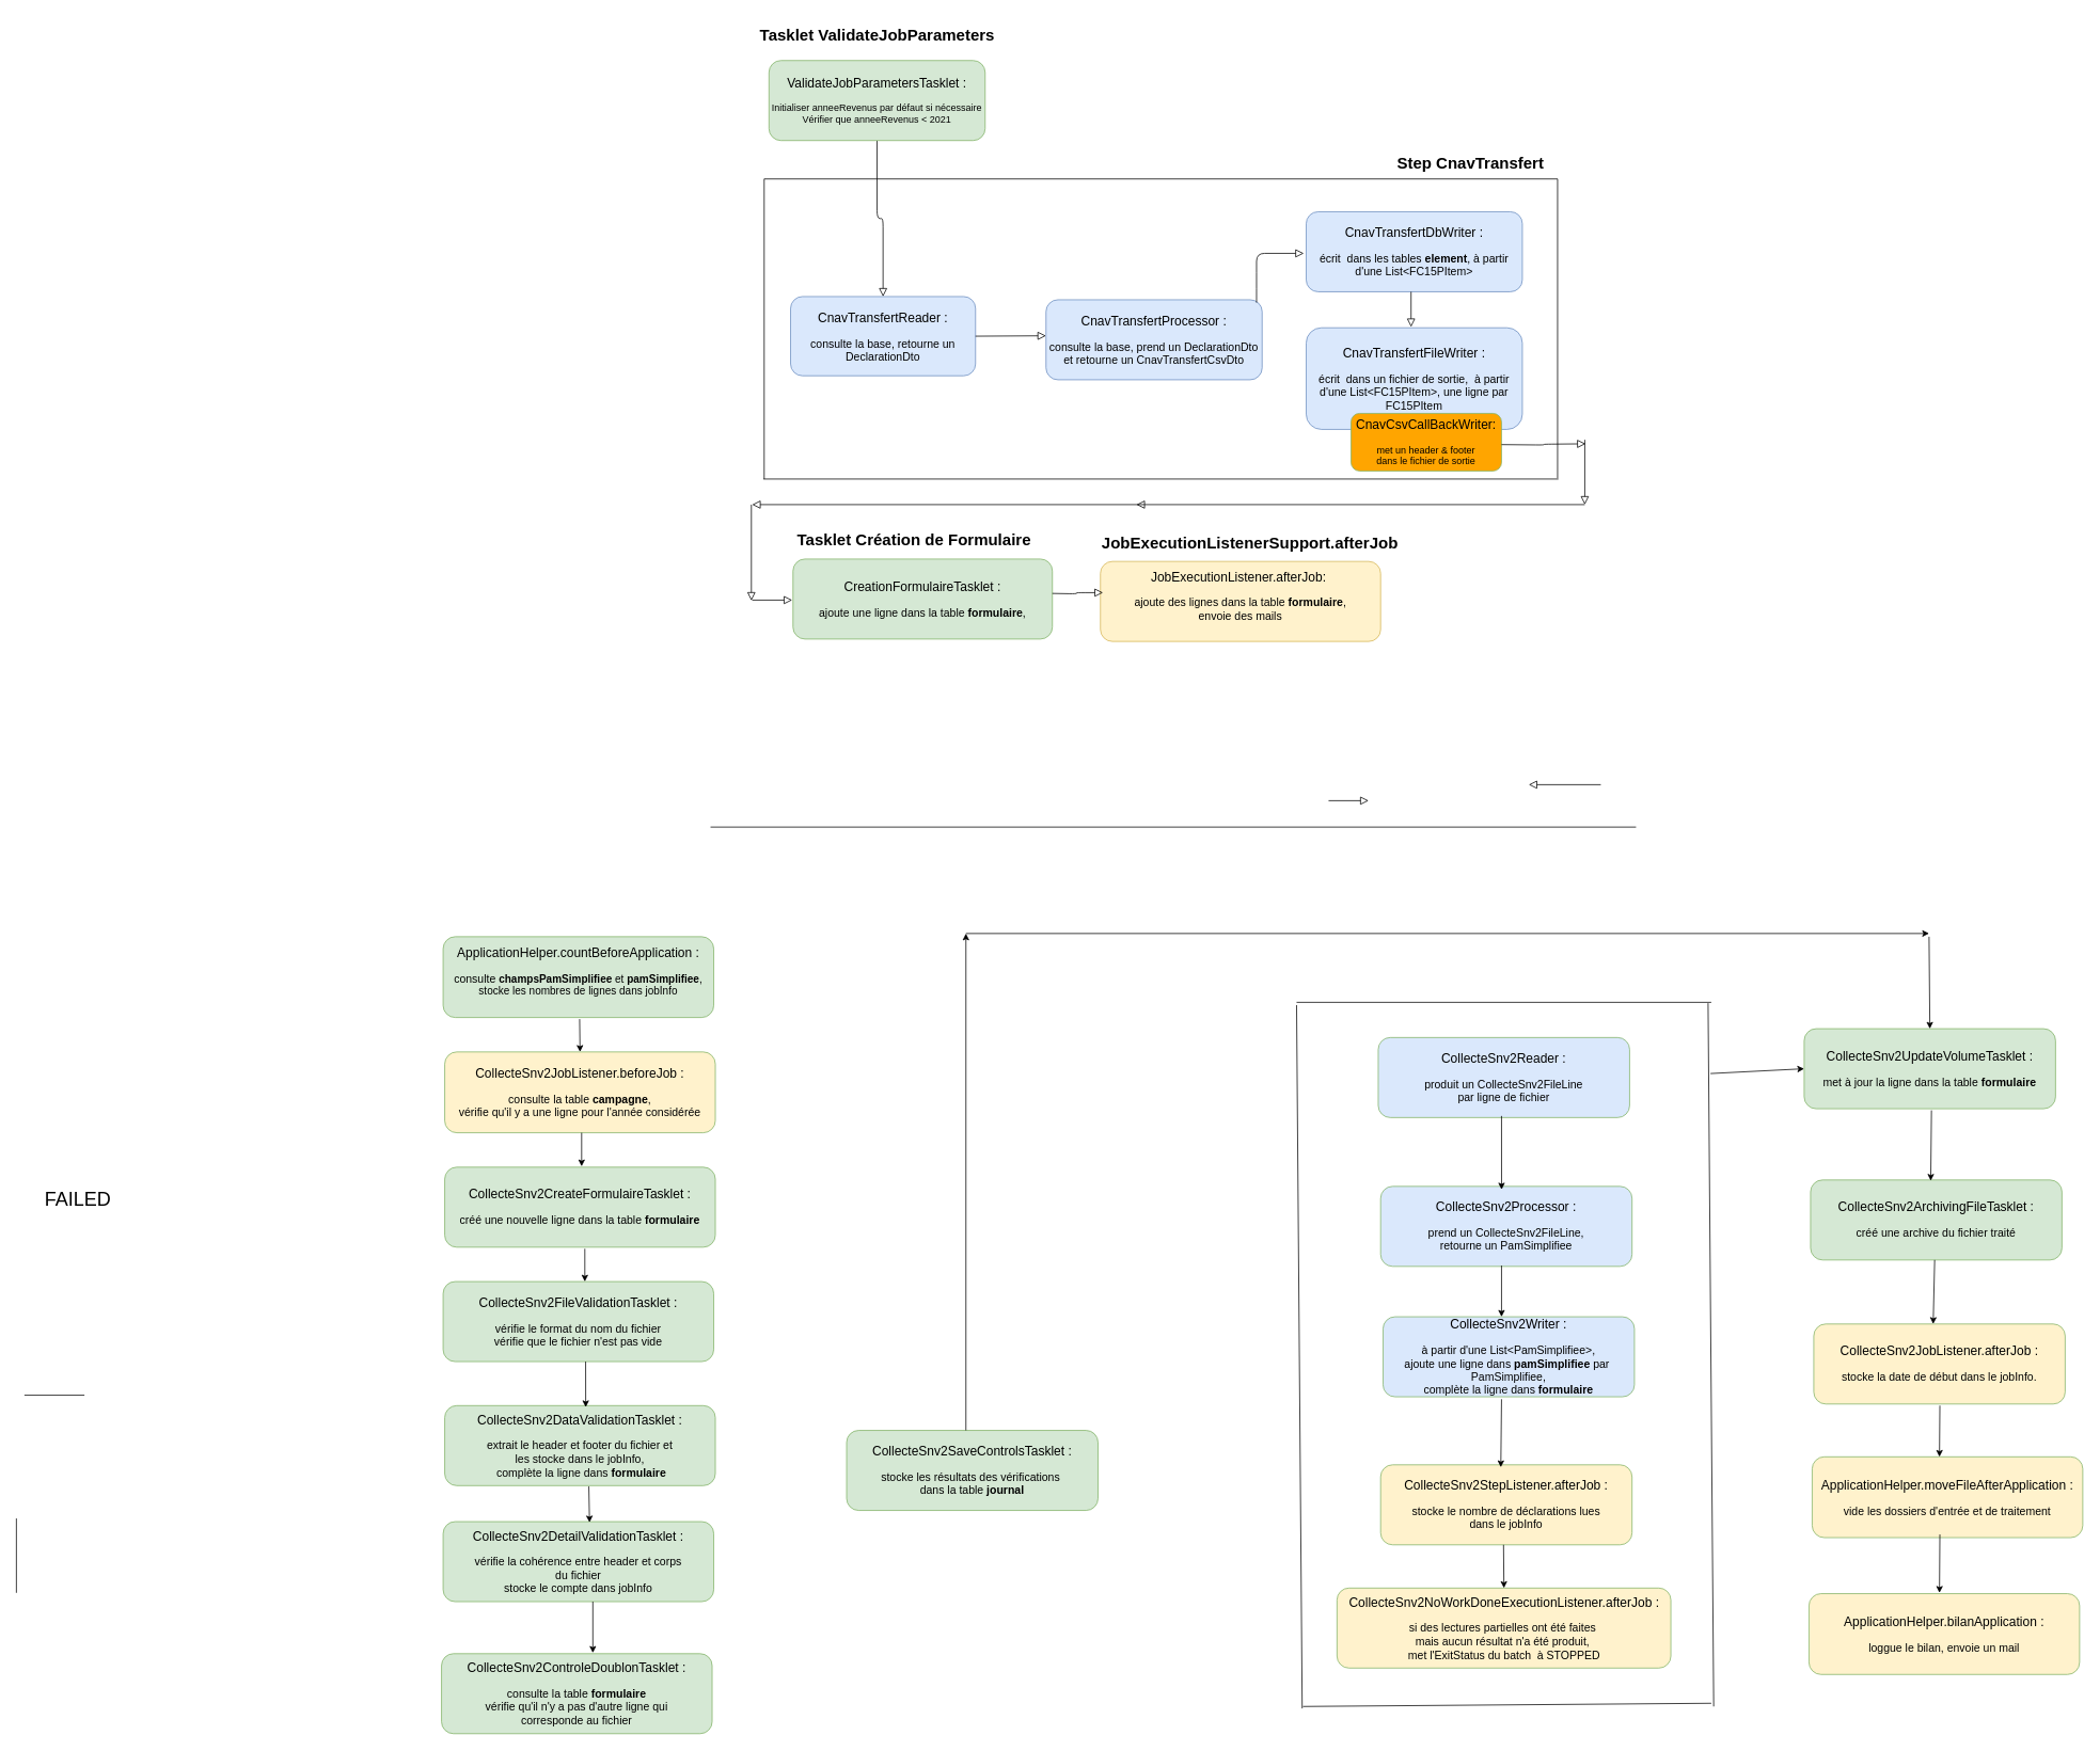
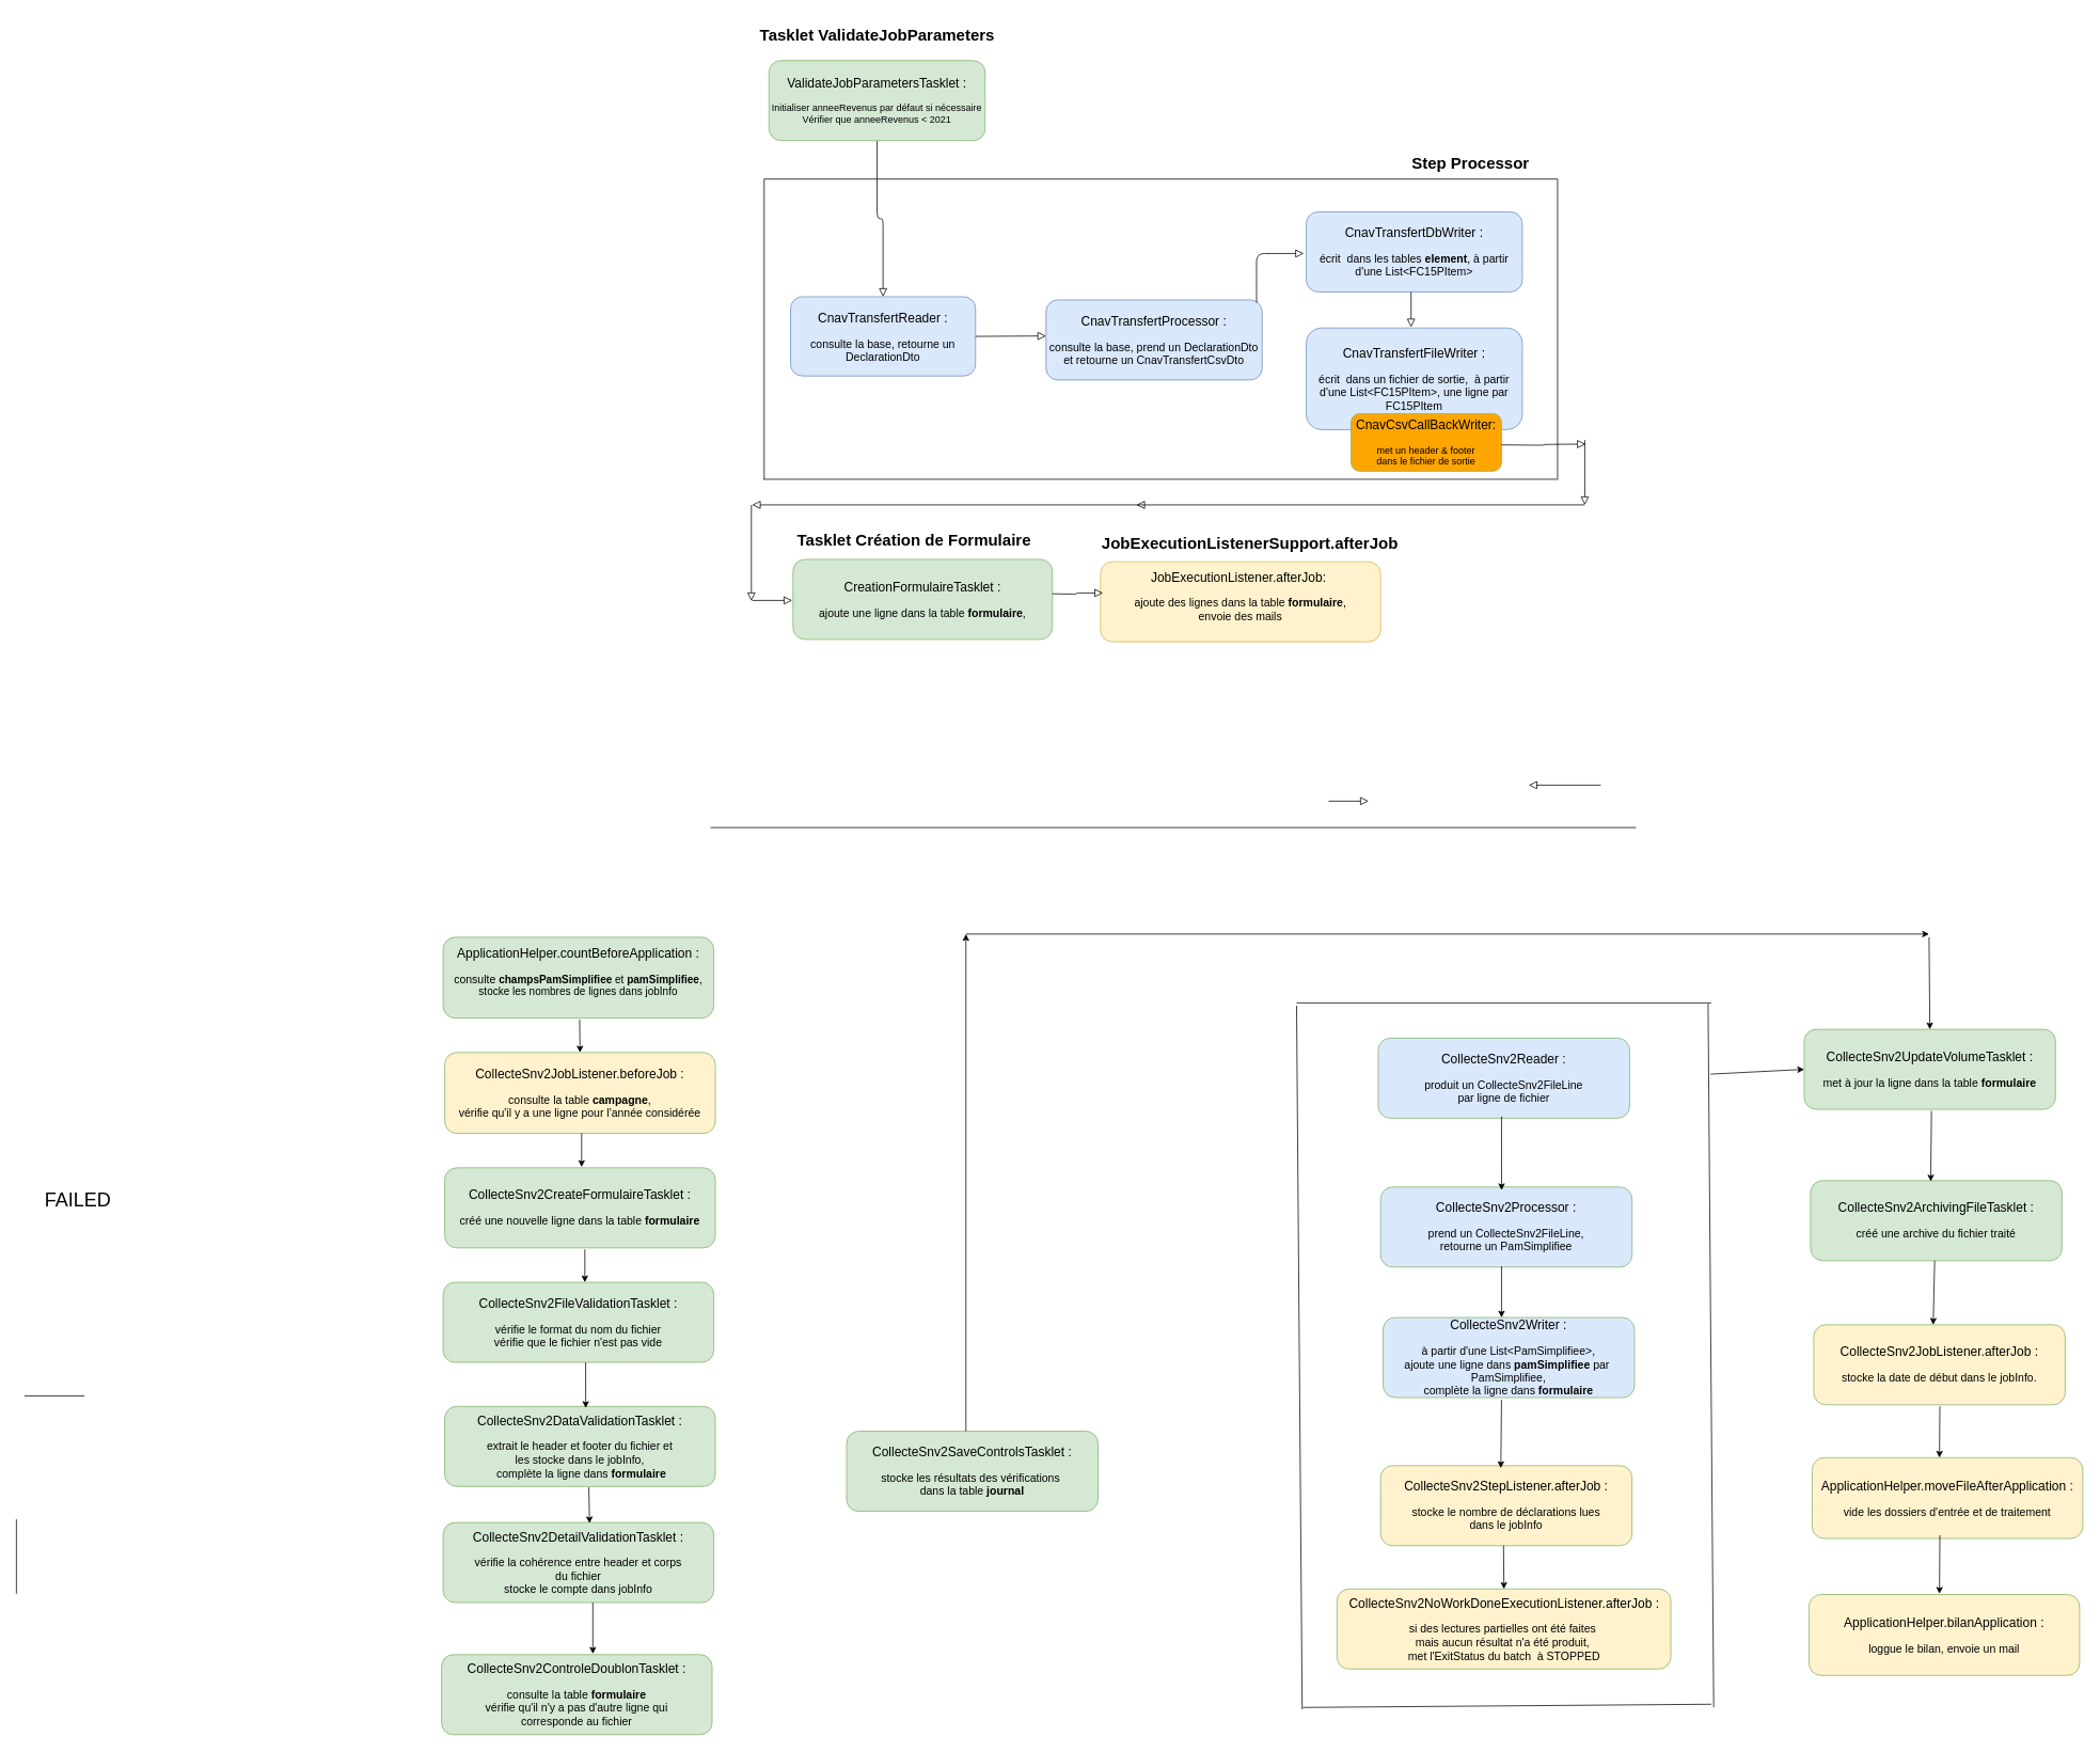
- <mxCell id="8" value="&lt;font size=&quot;1&quot;&gt;&lt;b style=&quot;font-size: 20px;&quot;&gt;Step CnavTransfert&lt;/b&gt;&lt;/font&gt;" style="text;html=1;align=center;verticalAlign=middle;whiteSpace=wrap;rounded=1;" parent="1" vertex="1"><mxGeometry x="1739" y="178" width="195" height="50" as="geometry" /></mxCell>
+ <mxCell id="8" value="&lt;font size=&quot;1&quot;&gt;&lt;b style=&quot;font-size: 20px;&quot;&gt;Step Processor&lt;/b&gt;&lt;/font&gt;" style="text;html=1;align=center;verticalAlign=middle;whiteSpace=wrap;rounded=1;" parent="1" vertex="1"><mxGeometry x="1739" y="178" width="195" height="50" as="geometry" /></mxCell>
